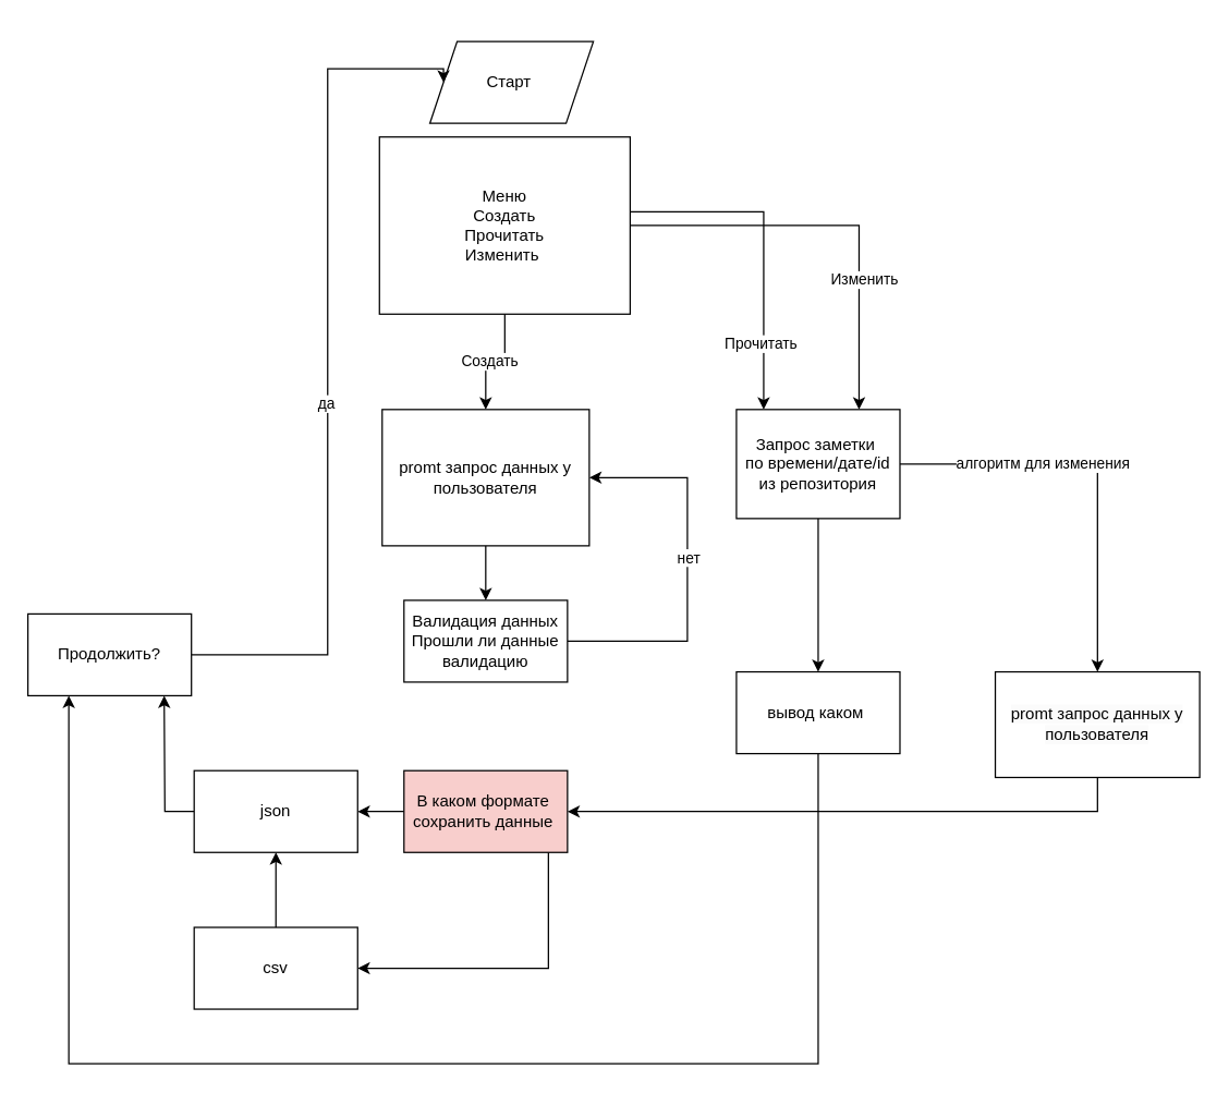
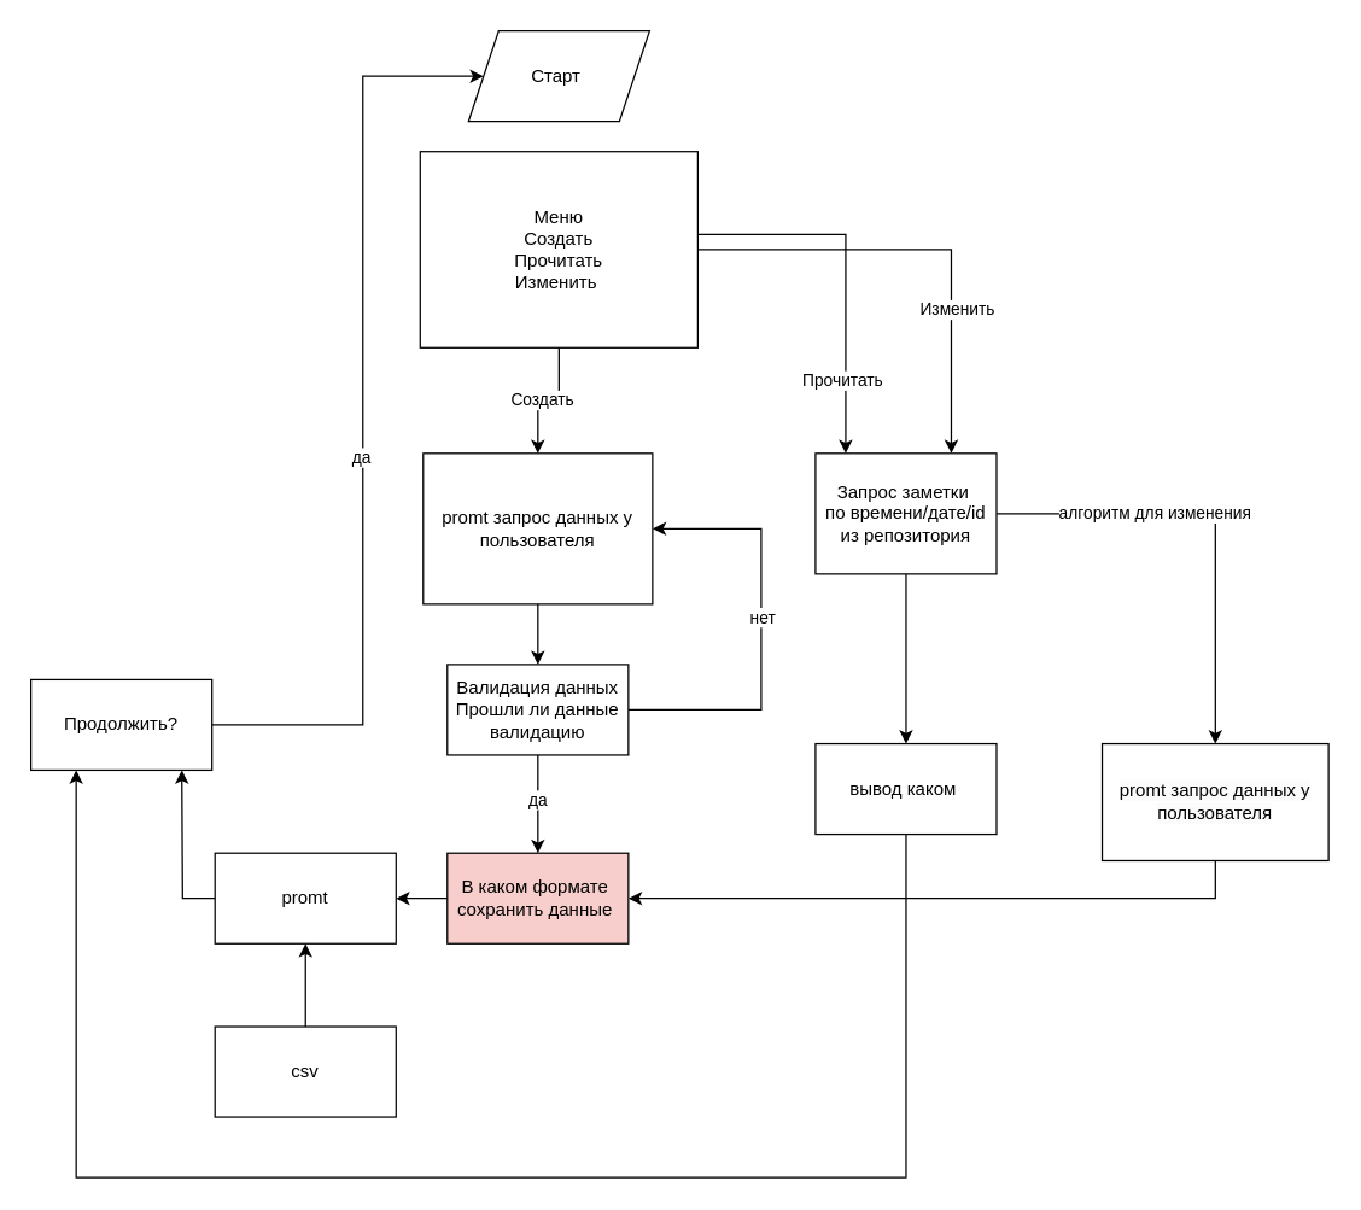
- <mxCell id="2" value="Старт&amp;nbsp;" style="shape=parallelogram;perimeter=parallelogramPerimeter;whiteSpace=wrap;html=1;fixedSize=1;" vertex="1" parent="1"><mxGeometry x="315" y="30" width="120" height="60" as="geometry" /></mxCell>
+ <mxCell id="2" value="Старт&amp;nbsp;" style="shape=parallelogram;perimeter=parallelogramPerimeter;whiteSpace=wrap;html=1;fixedSize=1;" vertex="1" parent="1"><mxGeometry x="310" y="20" width="120" height="60" as="geometry" /></mxCell>
+ <mxCell id="5" value="" style="edgeStyle=orthogonalEdgeStyle;rounded=0;orthogonalLoop=1;jettySize=auto;html=1;" edge="1" parent="1" source="9" target="12"><mxGeometry relative="1" as="geometry" /></mxCell>
+ <mxCell id="6" value="да" style="edgeLabel;html=1;align=center;verticalAlign=middle;resizable=0;points=[];" vertex="1" connectable="0" parent="5"><mxGeometry x="-0.108" y="-1" relative="1" as="geometry"><mxPoint as="offset" /></mxGeometry></mxCell>
- <mxCell id="14" value="json" style="whiteSpace=wrap;html=1;" vertex="1" parent="1"><mxGeometry x="142" y="565" width="120" height="60" as="geometry" /></mxCell>
+ <mxCell id="14" value="promt" style="whiteSpace=wrap;html=1;" vertex="1" parent="1"><mxGeometry x="142" y="565" width="120" height="60" as="geometry" /></mxCell>
- <mxCell id="11" value="" style="edgeStyle=orthogonalEdgeStyle;rounded=0;orthogonalLoop=1;jettySize=auto;html=1;" edge="1" parent="1" source="12" target="16"><mxGeometry relative="1" as="geometry"><Array as="points"><mxPoint x="402" y="710" /></Array></mxGeometry></mxCell>
